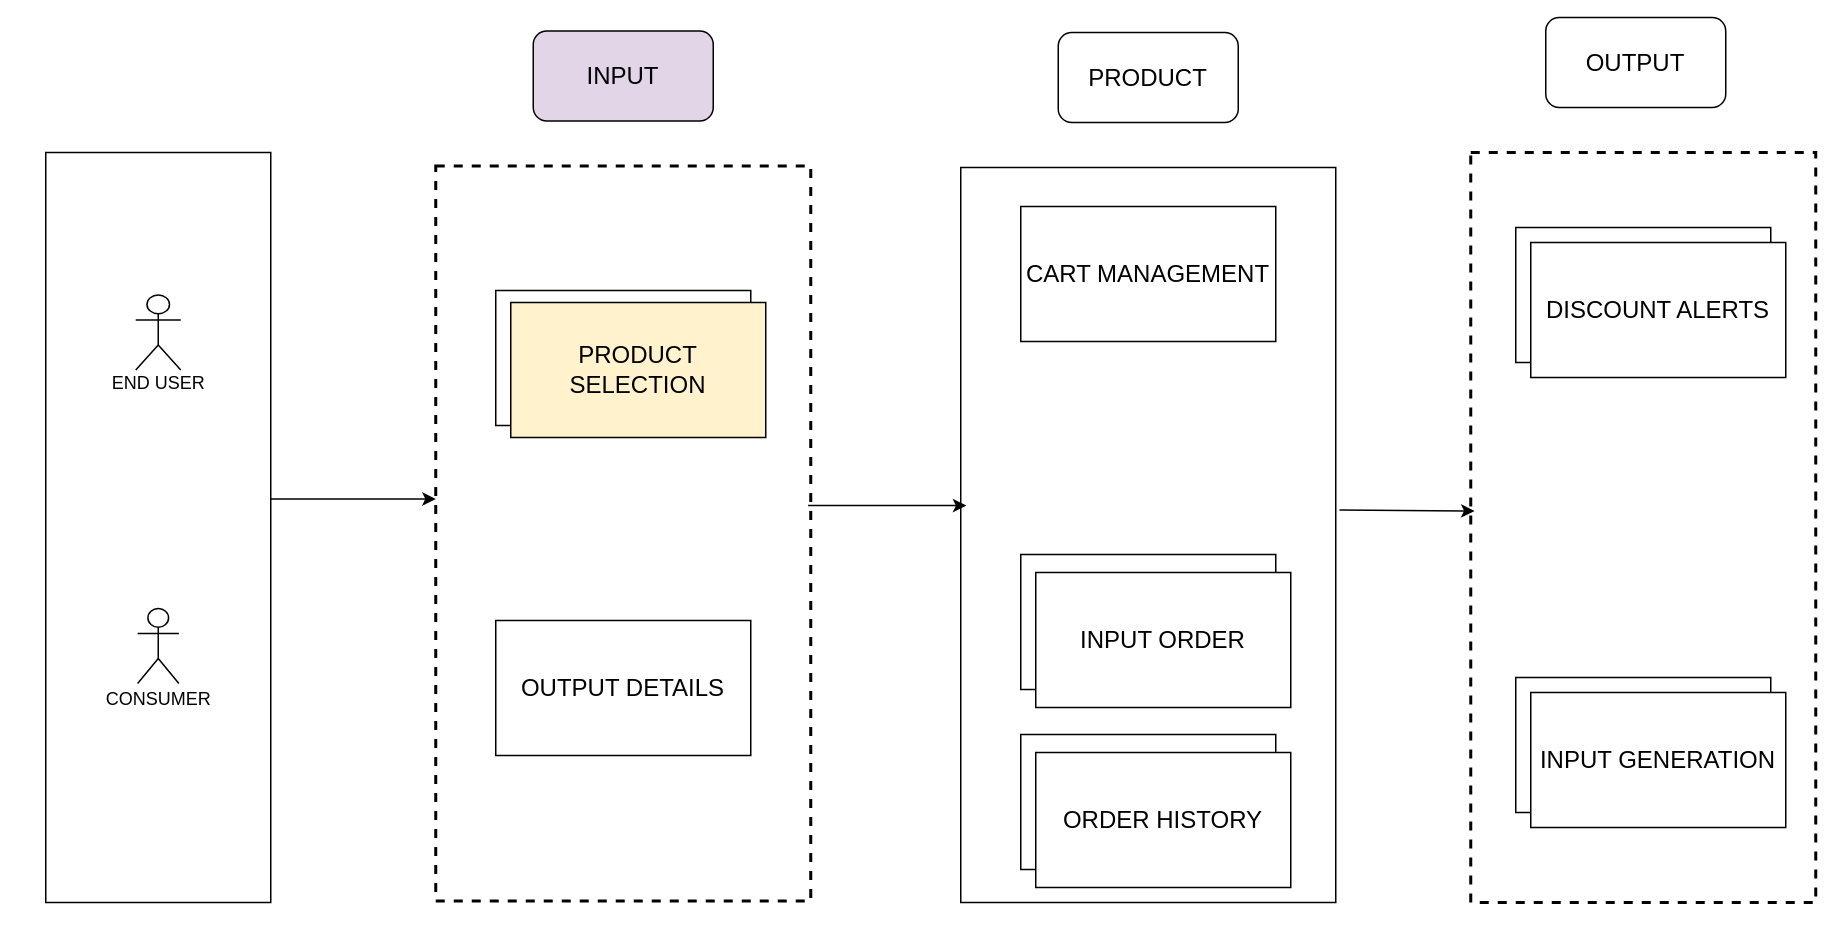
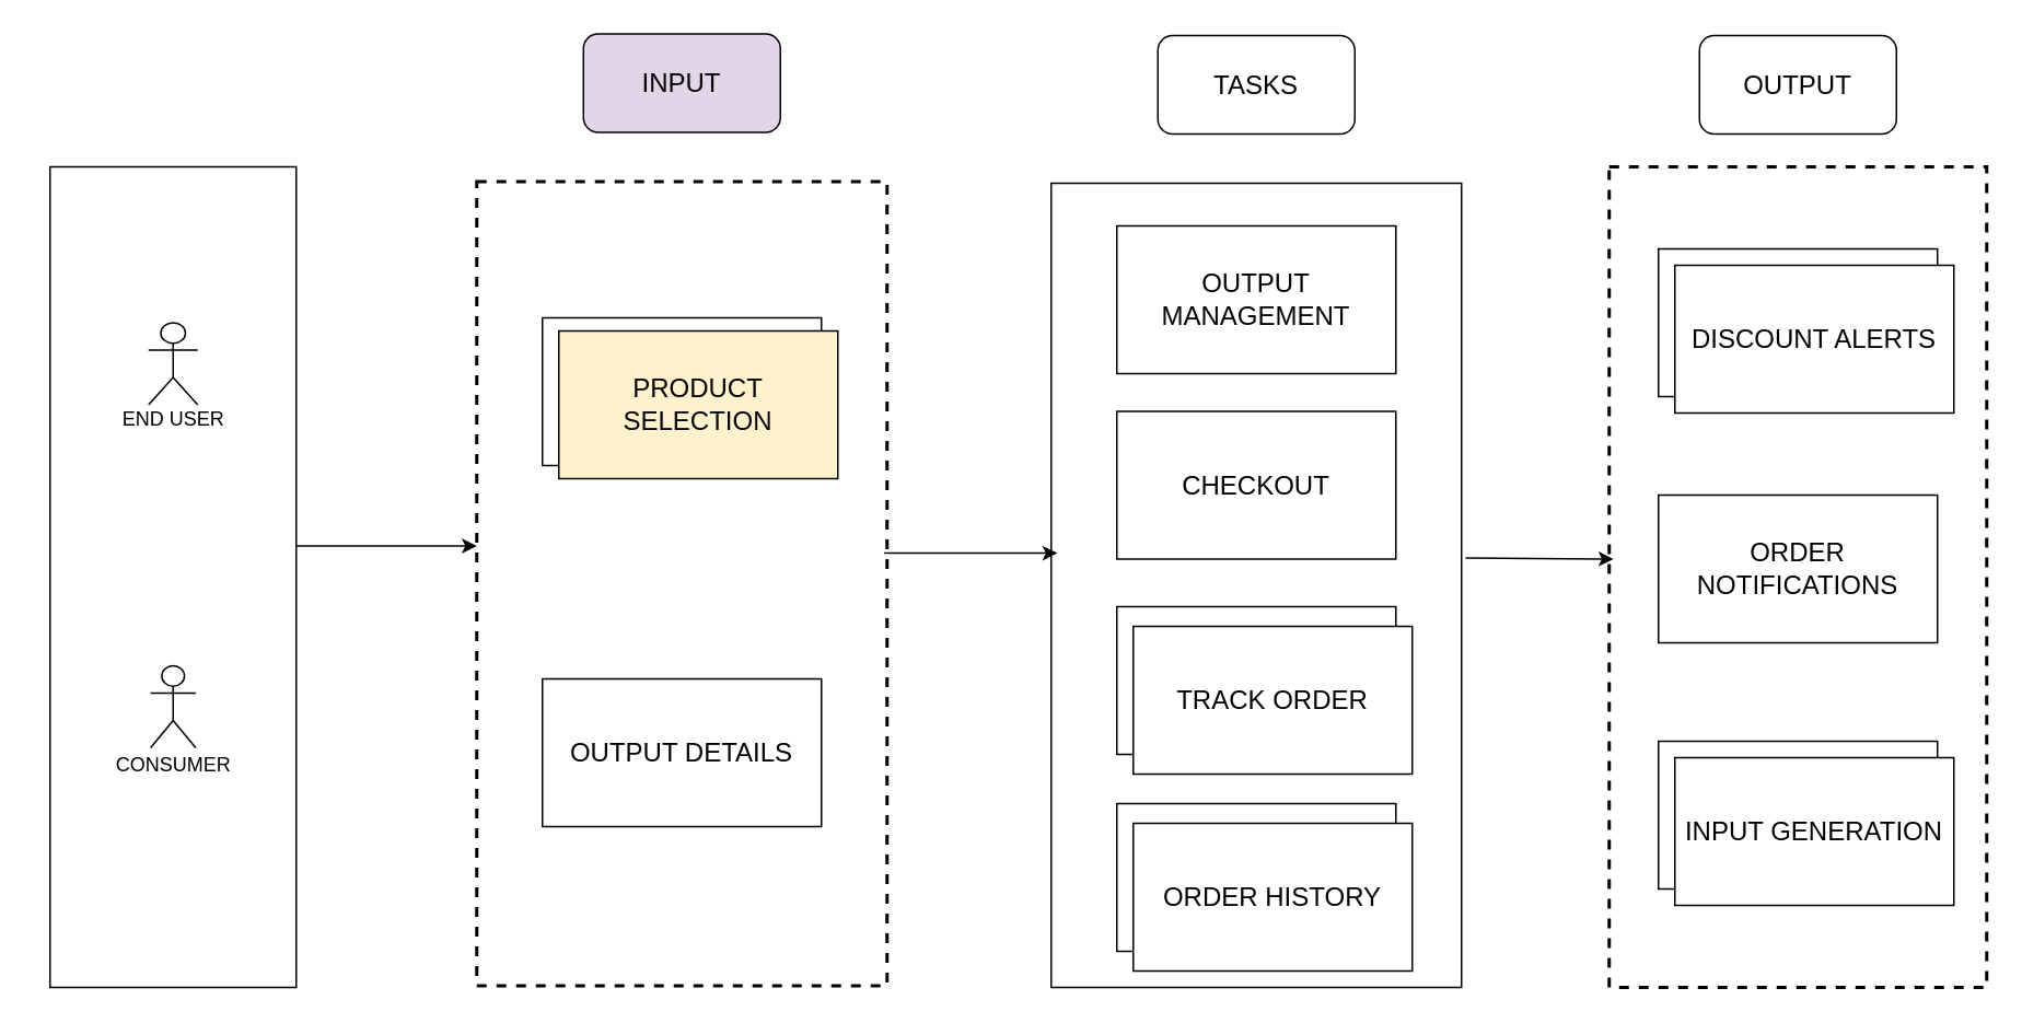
- <mxCell id="24" value="OUTPUT" style="rounded=1;whiteSpace=wrap;html=1;fontSize=16;" parent="1" vertex="1"><mxGeometry x="1030" y="11" width="120" height="60" as="geometry" /></mxCell>
+ <mxCell id="24" value="OUTPUT" style="rounded=1;whiteSpace=wrap;html=1;fontSize=16;" parent="1" vertex="1"><mxGeometry x="1035" y="21" width="120" height="60" as="geometry" /></mxCell>
- <mxCell id="15" value="PRODUCT" style="rounded=1;whiteSpace=wrap;html=1;fontSize=16;" parent="14" vertex="1"><mxGeometry x="65" width="120" height="60" as="geometry" /></mxCell>
+ <mxCell id="15" value="TASKS" style="rounded=1;whiteSpace=wrap;html=1;fontSize=16;" parent="14" vertex="1"><mxGeometry x="65" width="120" height="60" as="geometry" /></mxCell>
- <mxCell id="17" value="CART MANAGEMENT" style="rounded=0;whiteSpace=wrap;html=1;fontSize=16;" parent="14" vertex="1"><mxGeometry x="40" y="116" width="170" height="90" as="geometry" /></mxCell>
+ <mxCell id="17" value="OUTPUT MANAGEMENT" style="rounded=0;whiteSpace=wrap;html=1;fontSize=16;" parent="14" vertex="1"><mxGeometry x="40" y="116" width="170" height="90" as="geometry" /></mxCell>
+ <mxCell id="18" value="CHECKOUT" style="rounded=0;whiteSpace=wrap;html=1;fontSize=16;" parent="14" vertex="1"><mxGeometry x="40" y="229" width="170" height="90" as="geometry" /></mxCell>
+ <mxCell id="26" value="ORDER NOTIFICATIONS" style="rounded=0;whiteSpace=wrap;html=1;fontSize=16;" parent="1" vertex="1"><mxGeometry x="1010" y="301" width="170" height="90" as="geometry" /></mxCell>
- <mxCell id="21" value="INPUT ORDER" style="rounded=0;whiteSpace=wrap;html=1;fontSize=16;" vertex="1" parent="14"><mxGeometry x="50" y="360" width="170" height="90" as="geometry" /></mxCell>
+ <mxCell id="21" value="TRACK ORDER" style="rounded=0;whiteSpace=wrap;html=1;fontSize=16;" vertex="1" parent="14"><mxGeometry x="50" y="360" width="170" height="90" as="geometry" /></mxCell>
